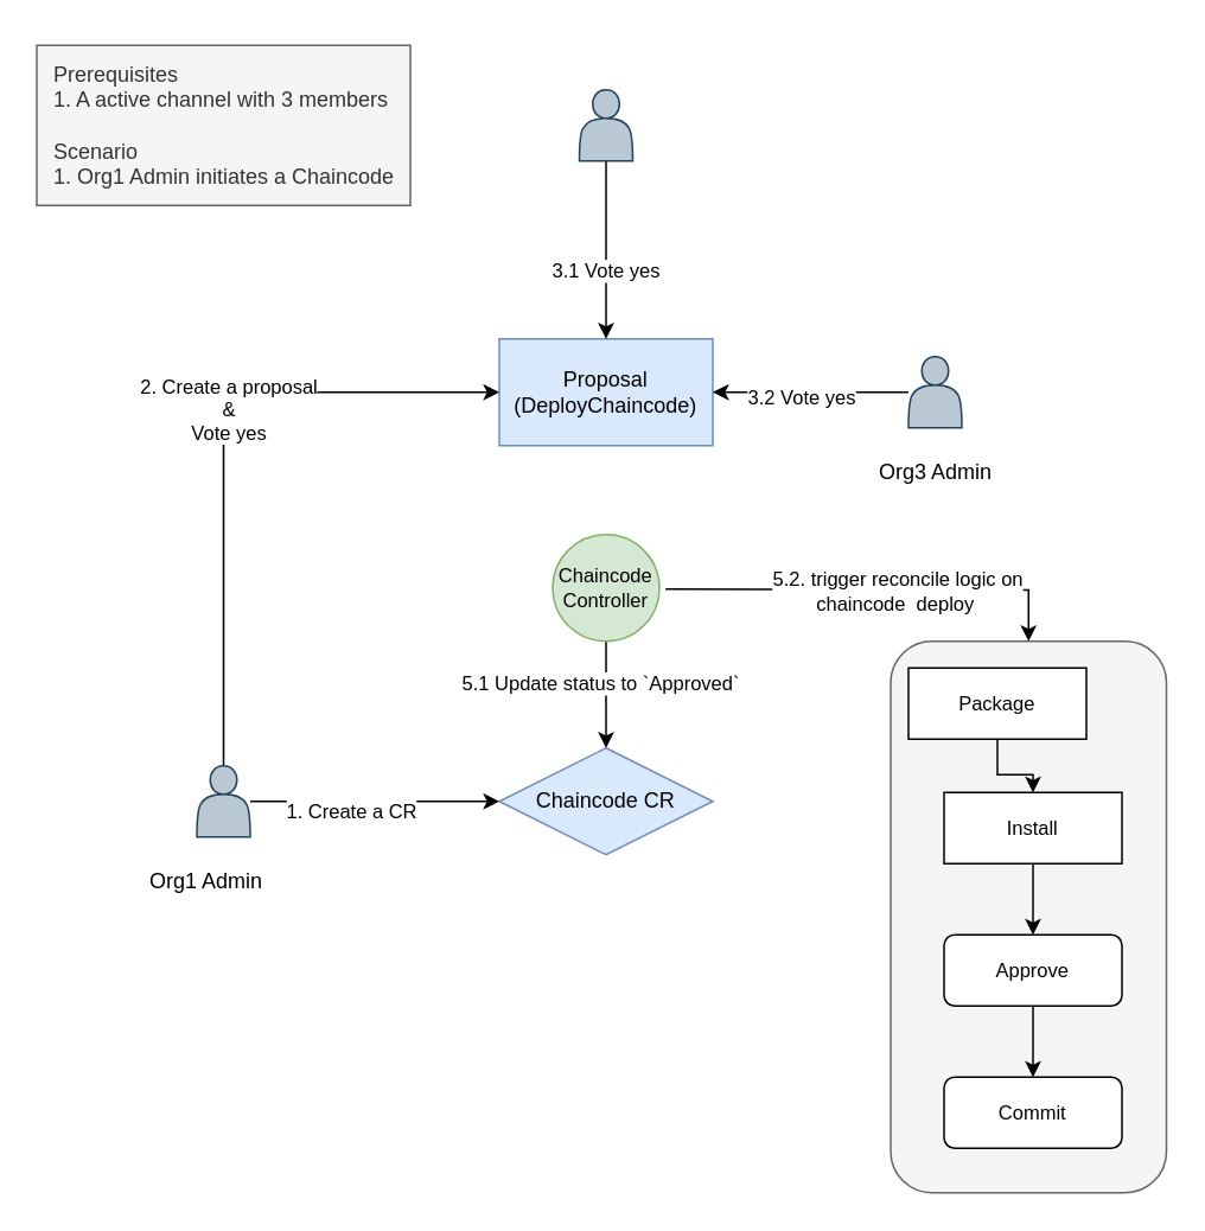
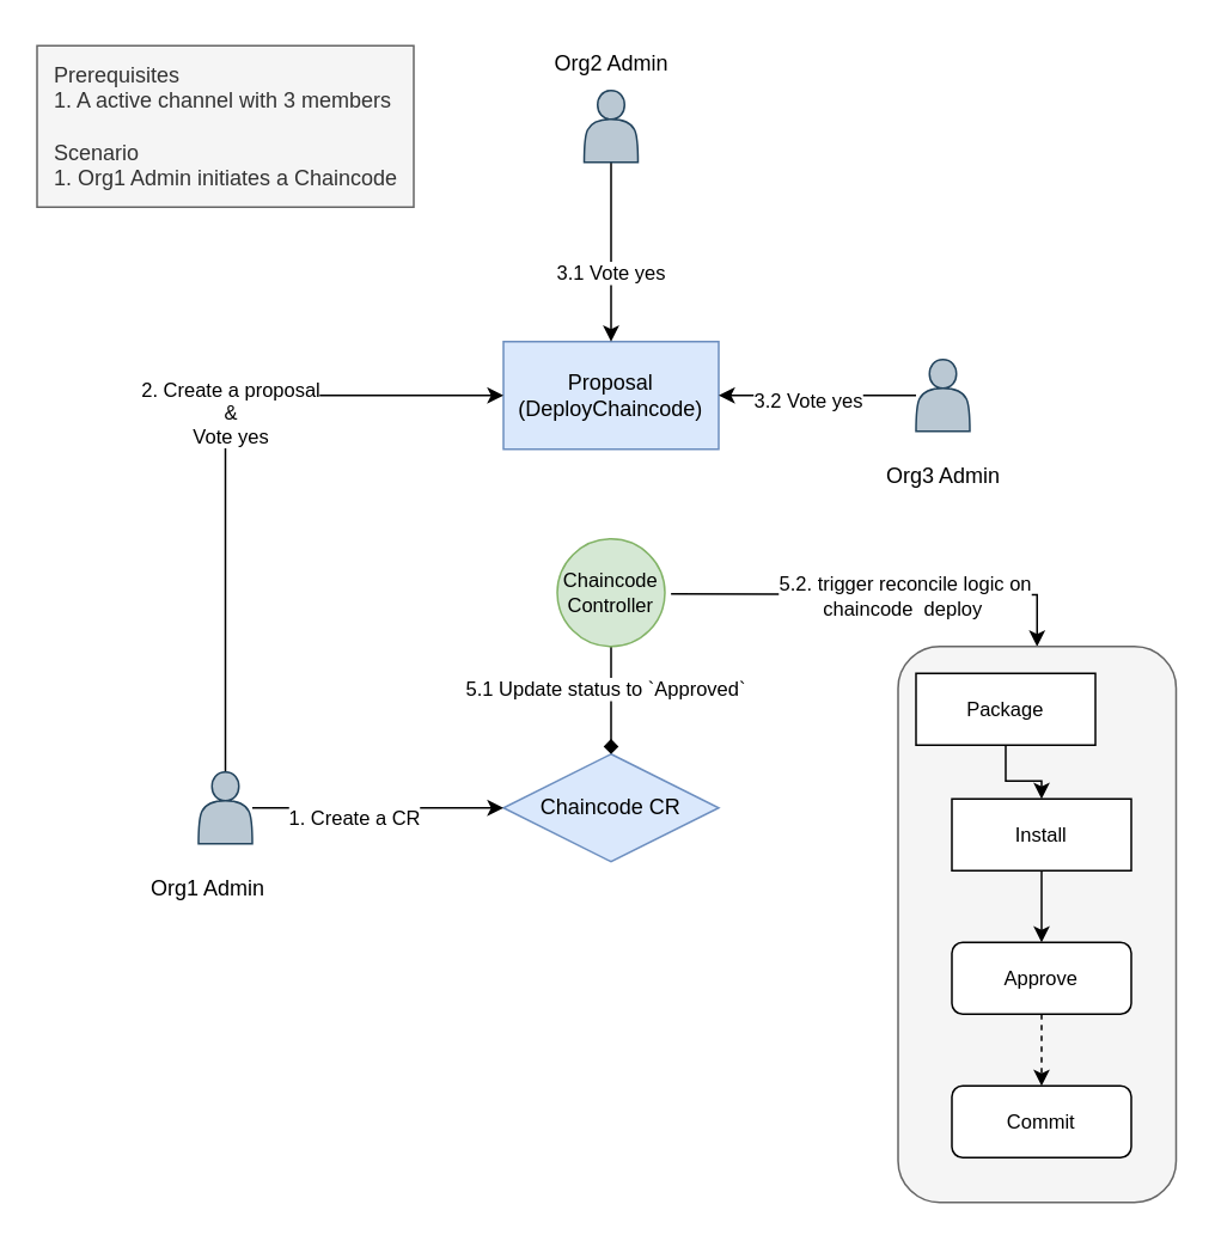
+ <mxCell id="17" value="Org2 Admin" style="text;html=1;resizable=0;autosize=1;align=center;verticalAlign=middle;points=[];fillColor=none;strokeColor=none;rounded=0;" vertex="1" parent="1"><mxGeometry x="295" y="20" width="90" height="30" as="geometry" /></mxCell>
- <mxCell id="18" style="edgeStyle=orthogonalEdgeStyle;rounded=0;orthogonalLoop=1;jettySize=auto;html=1;exitX=0.5;exitY=1;exitDx=0;exitDy=0;" edge="1" parent="1" source="22" target="2"><mxGeometry relative="1" as="geometry"><mxPoint x="340" y="390" as="sourcePoint" /></mxGeometry></mxCell>
+ <mxCell id="18" style="edgeStyle=orthogonalEdgeStyle;rounded=0;orthogonalLoop=1;jettySize=auto;html=1;exitX=0.5;exitY=1;exitDx=0;exitDy=0;endArrow=diamond;" edge="1" parent="1" source="22" target="2"><mxGeometry relative="1" as="geometry"><mxPoint x="340" y="390" as="sourcePoint" /></mxGeometry></mxCell>
- <mxCell id="28" style="edgeStyle=orthogonalEdgeStyle;rounded=0;orthogonalLoop=1;jettySize=auto;html=1;fontSize=11;" edge="1" parent="1" source="29" target="30"><mxGeometry relative="1" as="geometry" /></mxCell>
+ <mxCell id="28" style="edgeStyle=orthogonalEdgeStyle;rounded=0;orthogonalLoop=1;jettySize=auto;html=1;fontSize=11;dashed=1;" edge="1" parent="1" source="29" target="30"><mxGeometry relative="1" as="geometry" /></mxCell>
